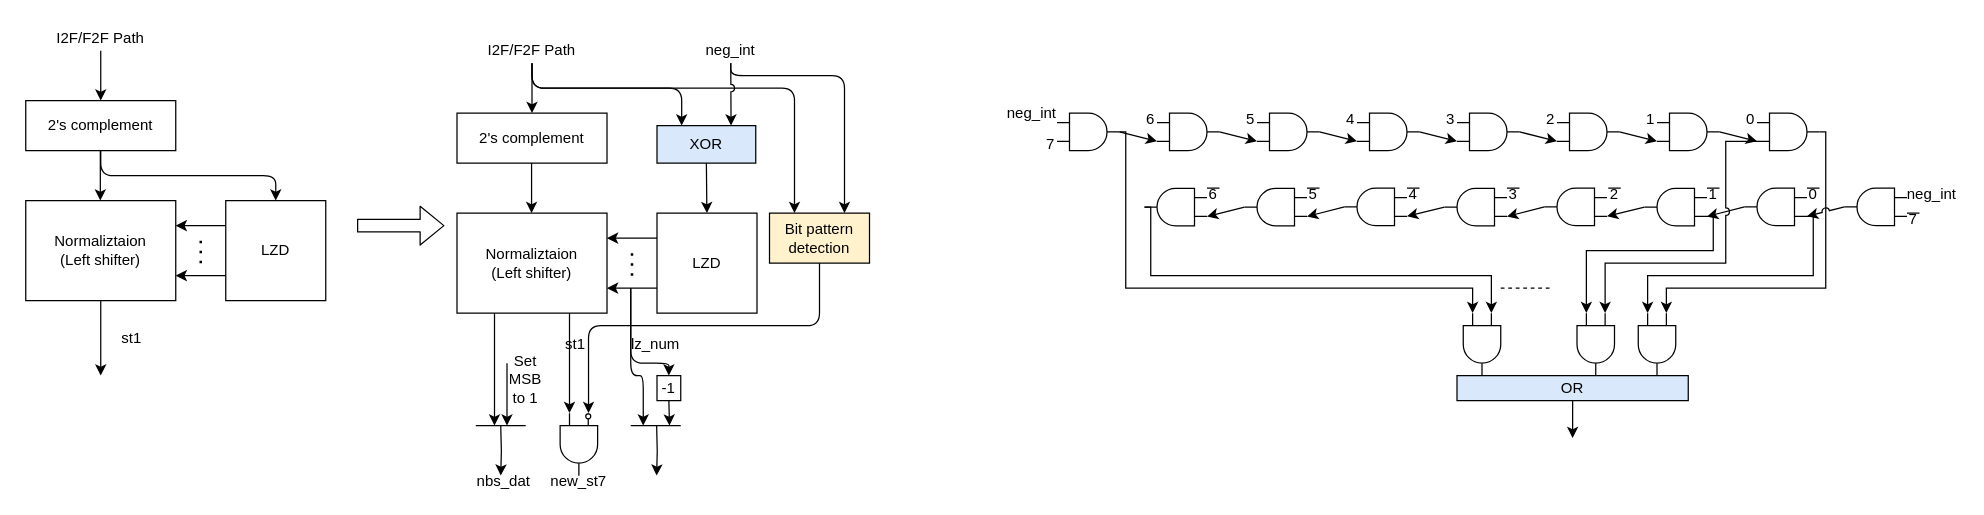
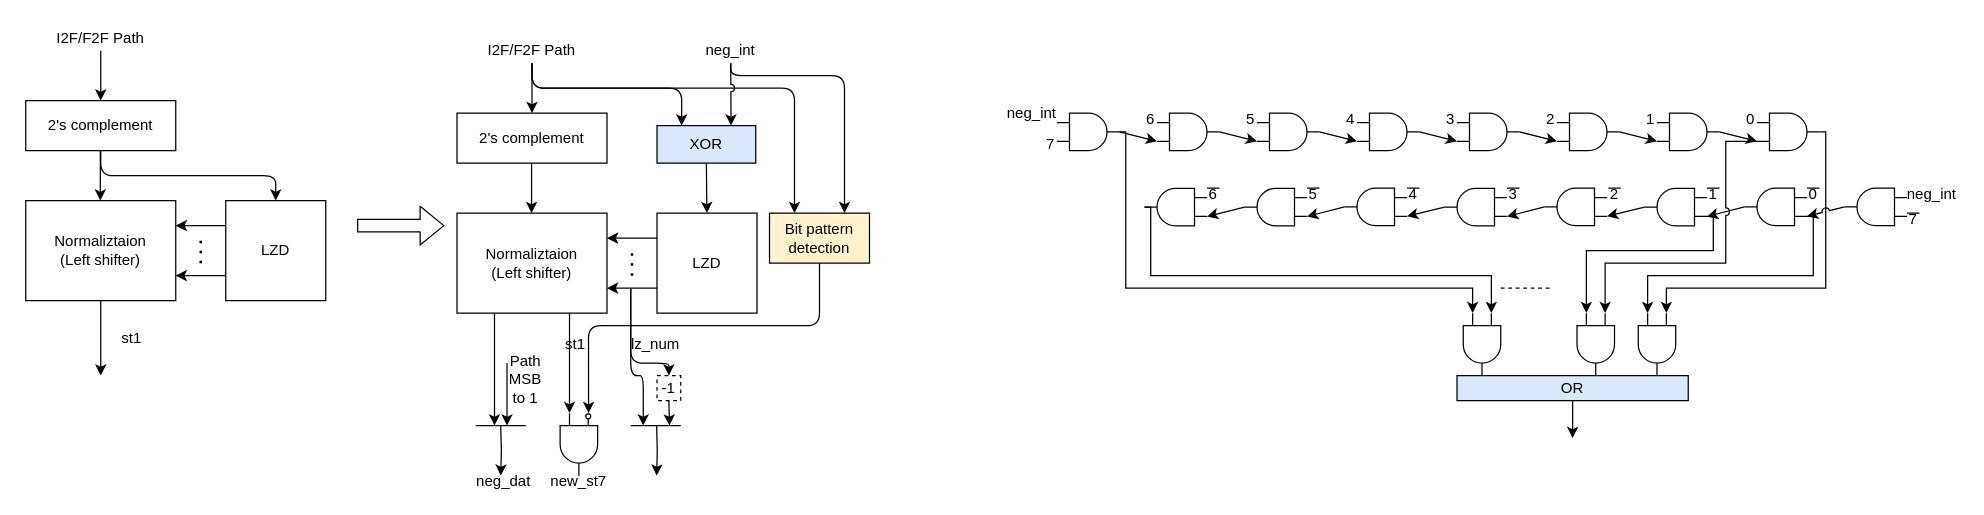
- <mxCell id="45" value="&lt;font style=&quot;font-size: 12px&quot;&gt;Set MSB to 1&lt;/font&gt;" style="text;html=1;strokeColor=none;fillColor=none;align=center;verticalAlign=middle;whiteSpace=wrap;rounded=0;" parent="1" vertex="1"><mxGeometry x="402" y="280" width="35.5" height="45" as="geometry" /></mxCell>
+ <mxCell id="45" value="&lt;font style=&quot;font-size: 12px&quot;&gt;Path MSB to 1&lt;/font&gt;" style="text;html=1;strokeColor=none;fillColor=none;align=center;verticalAlign=middle;whiteSpace=wrap;rounded=0;" parent="1" vertex="1"><mxGeometry x="402" y="280" width="35.5" height="45" as="geometry" /></mxCell>
- <mxCell id="42" value="-1" style="rounded=0;whiteSpace=wrap;html=1;" parent="1" vertex="1"><mxGeometry x="525" y="300" width="19" height="20" as="geometry" /></mxCell>
+ <mxCell id="42" value="-1" style="rounded=0;whiteSpace=wrap;html=1;dashed=1;" parent="1" vertex="1"><mxGeometry x="525" y="300" width="19" height="20" as="geometry" /></mxCell>
- <mxCell id="37" value="nbs_dat" style="text;html=1;strokeColor=none;fillColor=none;align=center;verticalAlign=middle;whiteSpace=wrap;rounded=0;" parent="1" vertex="1"><mxGeometry x="375" y="380" width="55" height="10" as="geometry" /></mxCell>
+ <mxCell id="37" value="neg_dat" style="text;html=1;strokeColor=none;fillColor=none;align=center;verticalAlign=middle;whiteSpace=wrap;rounded=0;" parent="1" vertex="1"><mxGeometry x="375" y="380" width="55" height="10" as="geometry" /></mxCell>
